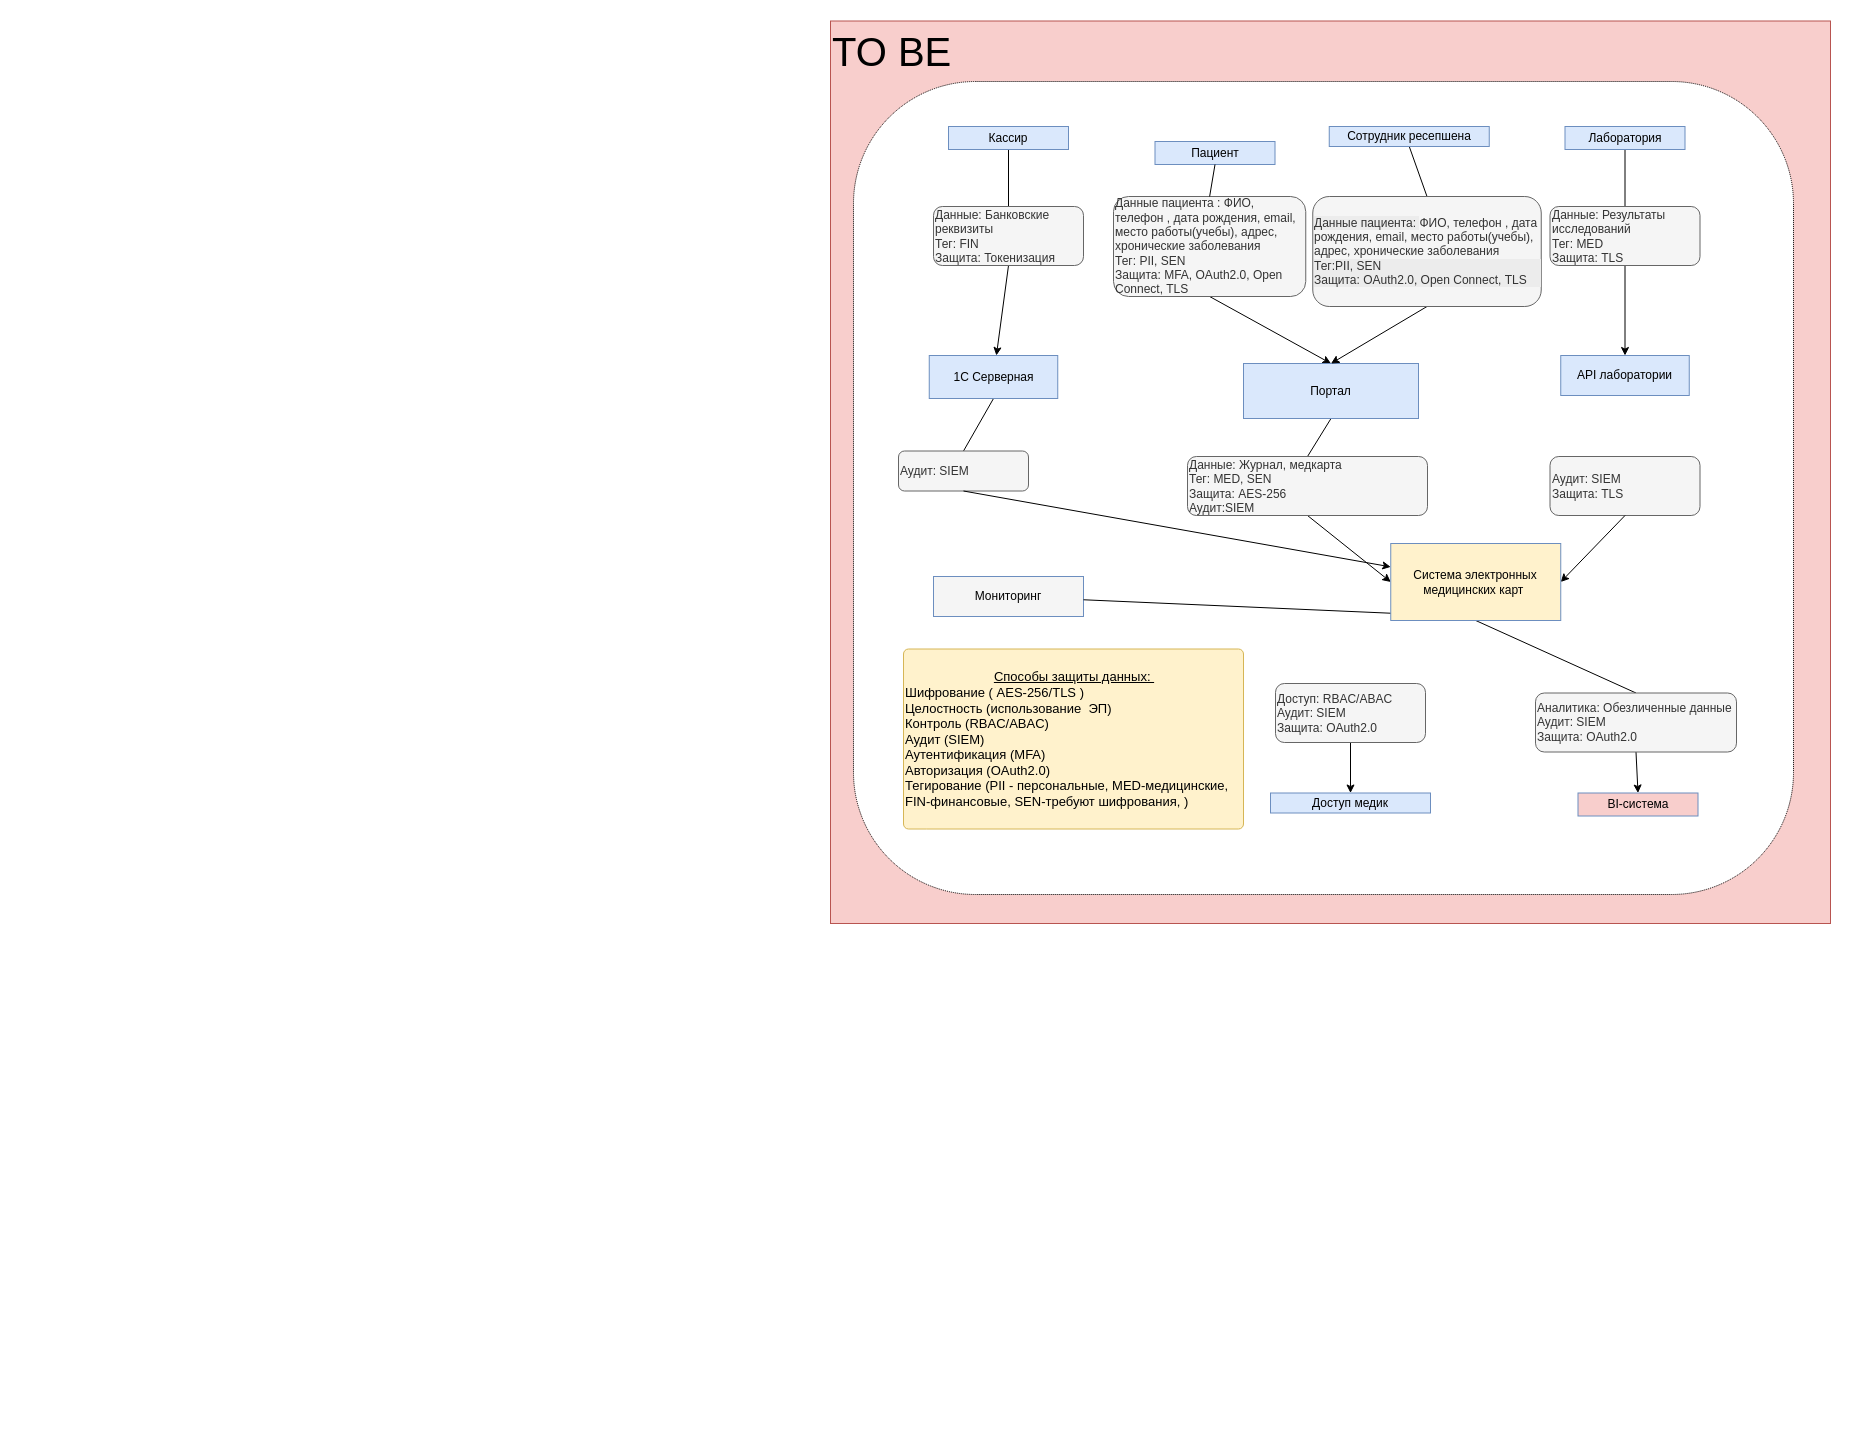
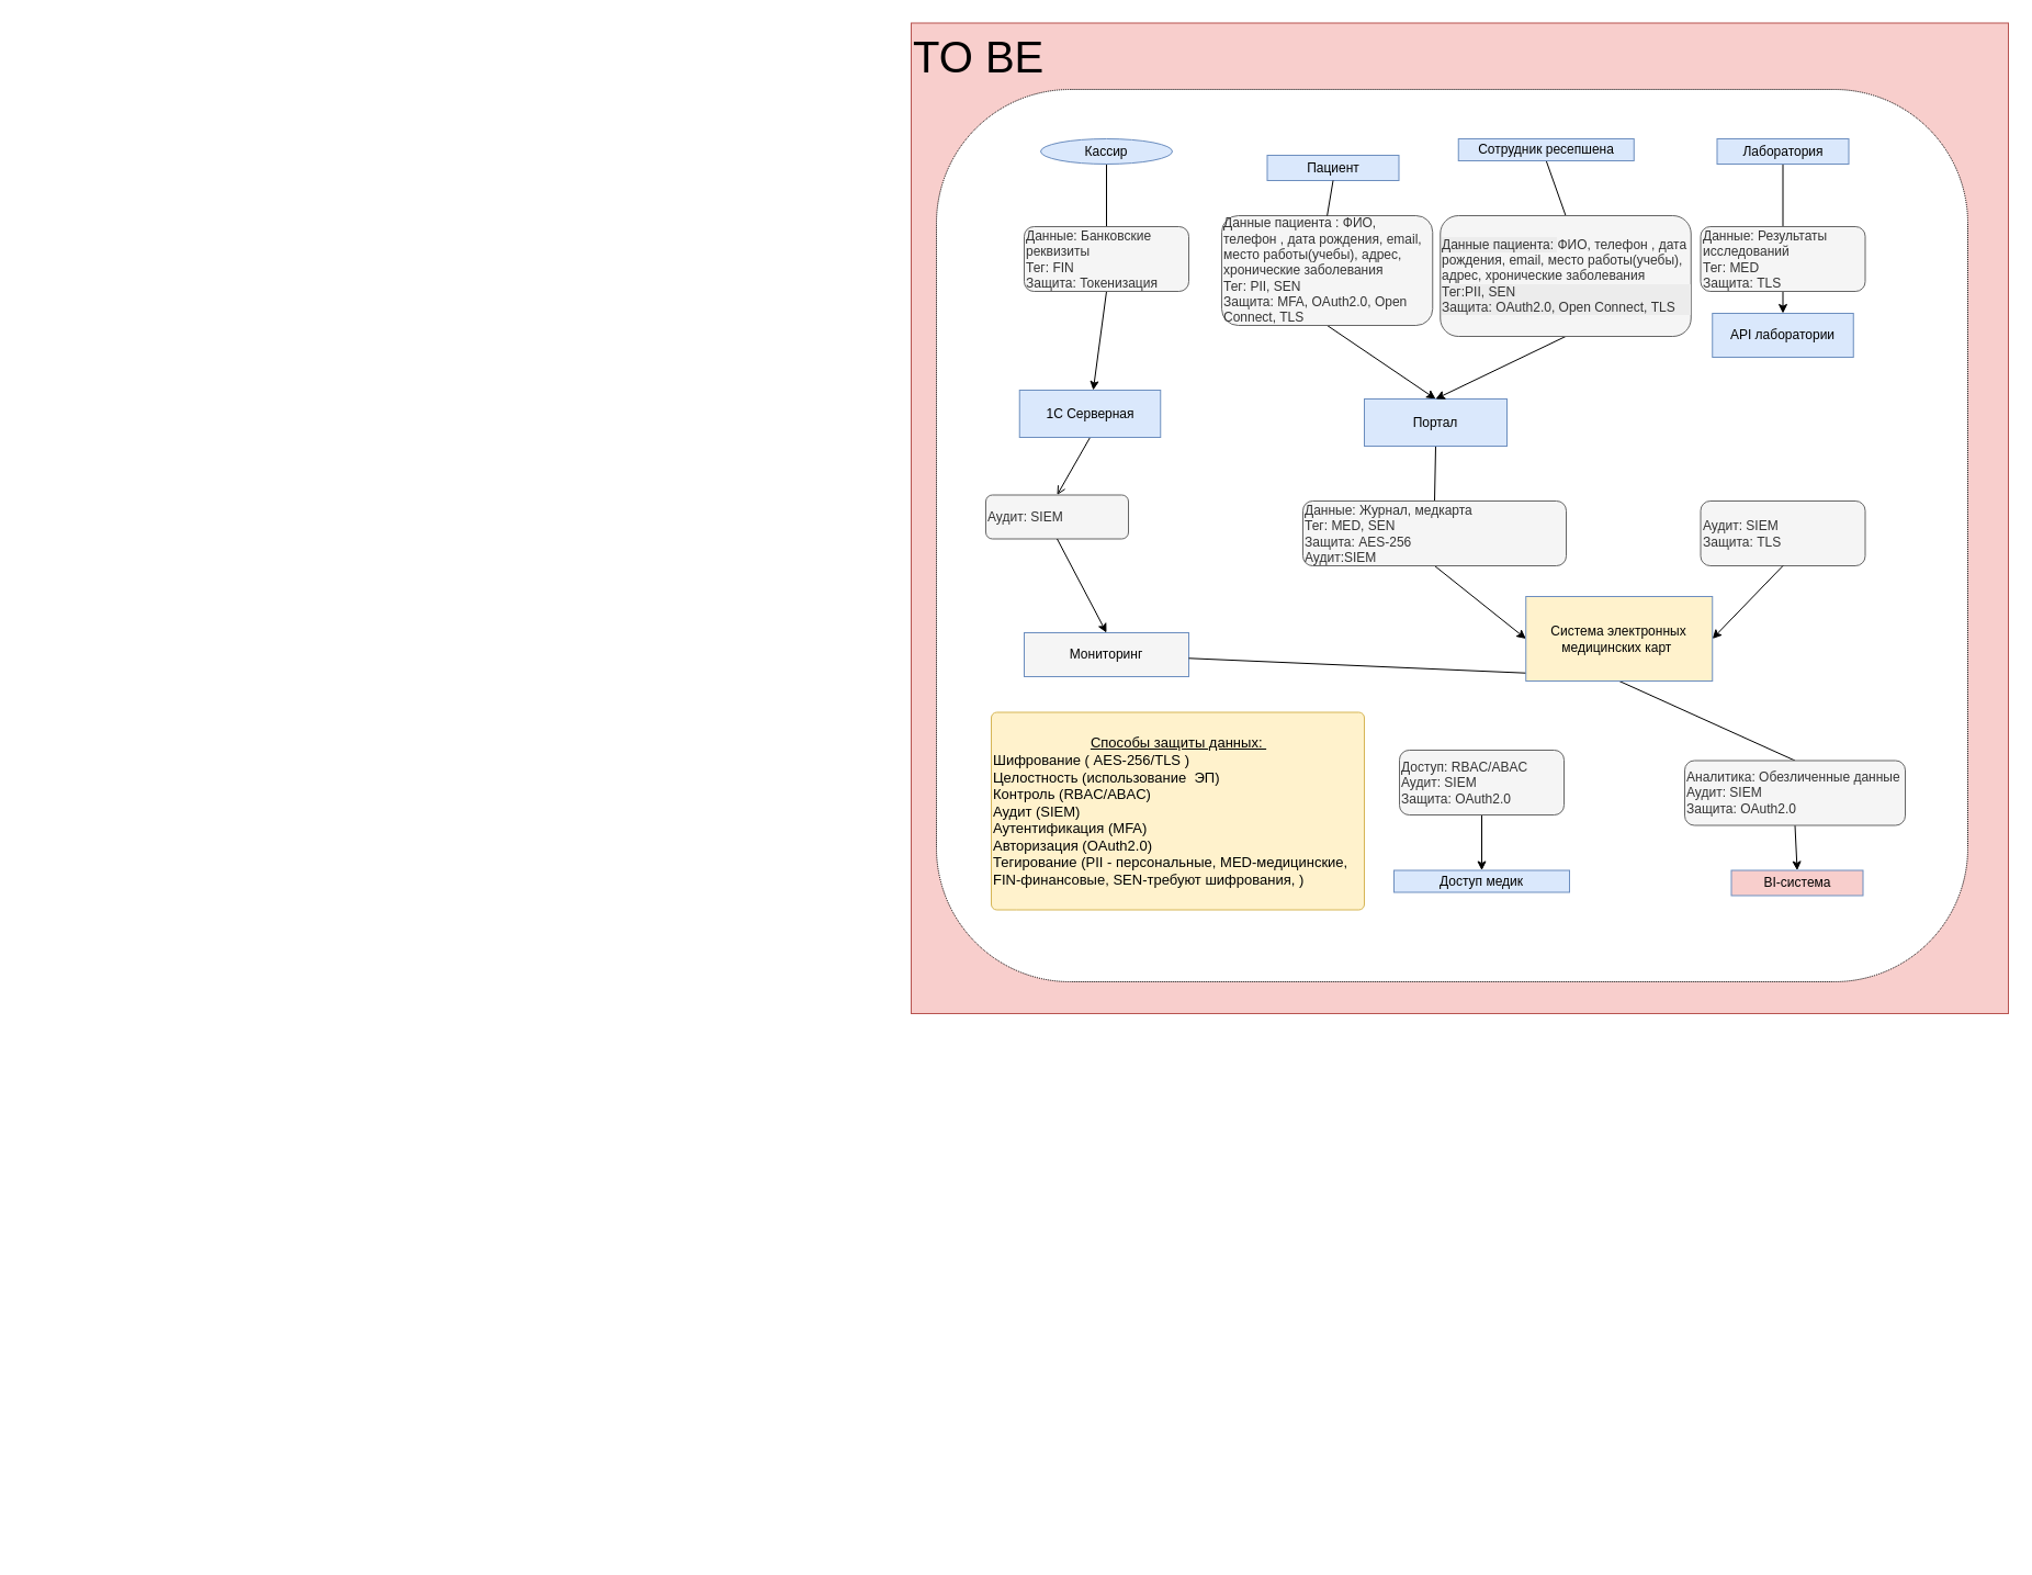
- <mxCell id="17" value="Кассир" style="rounded=0;whiteSpace=wrap;html=1;fillColor=#dae8fc;strokeColor=#6c8ebf;" parent="1" vertex="1"><mxGeometry x="948" y="126" width="120" height="23" as="geometry" /></mxCell>
+ <mxCell id="17" value="Кассир" style="ellipse;whiteSpace=wrap;html=1;fillColor=#dae8fc;strokeColor=#6c8ebf;" parent="1" vertex="1"><mxGeometry x="948" y="126" width="120" height="23" as="geometry" /></mxCell>
- <mxCell id="29" value="API лаборатории" style="rounded=0;whiteSpace=wrap;html=1;fillColor=#dae8fc;strokeColor=#6c8ebf;" parent="1" vertex="1"><mxGeometry x="1560.25" y="355" width="128.5" height="40" as="geometry" /></mxCell>
+ <mxCell id="29" value="API лаборатории" style="rounded=0;whiteSpace=wrap;html=1;fillColor=#dae8fc;strokeColor=#6c8ebf;" parent="1" vertex="1"><mxGeometry x="1560.25" y="285" width="128.5" height="40" as="geometry" /></mxCell>
- <mxCell id="26" value="Портал" style="rounded=0;whiteSpace=wrap;html=1;fillColor=#dae8fc;strokeColor=#6c8ebf;" parent="1" vertex="1"><mxGeometry x="1243" y="363" width="175" height="55" as="geometry" /></mxCell>
+ <mxCell id="26" value="Портал" style="rounded=0;whiteSpace=wrap;html=1;fillColor=#dae8fc;strokeColor=#6c8ebf;" parent="1" vertex="1"><mxGeometry x="1243" y="363" width="130" height="43" as="geometry" /></mxCell>
- <mxCell id="31" style="edgeStyle=none;rounded=0;orthogonalLoop=1;jettySize=auto;html=1;exitX=0.5;exitY=1;exitDx=0;exitDy=0;entryX=0.5;entryY=0;entryDx=0;entryDy=0;endArrow=none;startFill=0;" parent="1" source="32" target="40" edge="1"><mxGeometry relative="1" as="geometry" /></mxCell>
+ <mxCell id="31" style="edgeStyle=none;rounded=0;orthogonalLoop=1;jettySize=auto;html=1;exitX=0.5;exitY=1;exitDx=0;exitDy=0;entryX=0.5;entryY=0;entryDx=0;entryDy=0;endArrow=open;startFill=0;" parent="1" source="32" target="40" edge="1"><mxGeometry relative="1" as="geometry" /></mxCell>
- <mxCell id="42" style="edgeStyle=none;rounded=0;orthogonalLoop=1;jettySize=auto;html=1;exitX=0.5;exitY=1;exitDx=0;exitDy=0;" parent="1" source="40" target="43" edge="1"><mxGeometry relative="1" as="geometry" /></mxCell>
+ <mxCell id="42" style="edgeStyle=none;rounded=0;orthogonalLoop=1;jettySize=auto;html=1;exitX=0.5;exitY=1;exitDx=0;exitDy=0;entryX=0.5;entryY=0;entryDx=0;entryDy=0;" parent="1" source="40" target="11" edge="1"><mxGeometry relative="1" as="geometry" /></mxCell>
